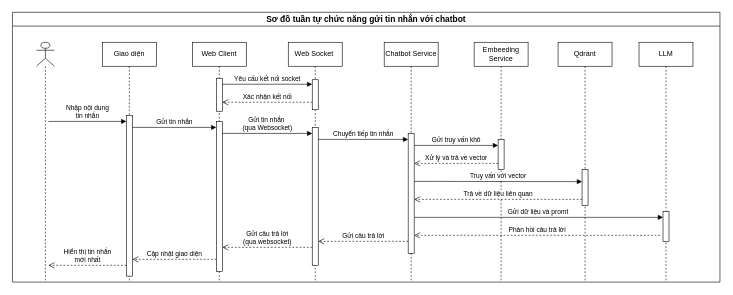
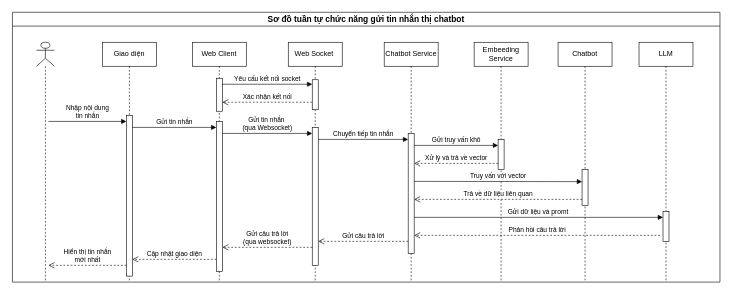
- <mxCell id="2" value="Sơ đồ tuần tự chức năng gửi tin nhắn với chatbot" style="swimlane;whiteSpace=wrap;html=1;startSize=23;fontSize=14;" parent="1" vertex="1"><mxGeometry x="20" y="20" width="1180" height="450" as="geometry" /></mxCell>
+ <mxCell id="2" value="Sơ đồ tuần tự chức năng gửi tin nhắn thị chatbot" style="swimlane;whiteSpace=wrap;html=1;startSize=23;fontSize=14;" parent="1" vertex="1"><mxGeometry x="20" y="20" width="1180" height="450" as="geometry" /></mxCell>
- <mxCell id="19" value="Qdrant" style="shape=umlLifeline;perimeter=lifelinePerimeter;whiteSpace=wrap;html=1;container=1;dropTarget=0;collapsible=0;recursiveResize=0;outlineConnect=0;portConstraint=eastwest;newEdgeStyle={&quot;curved&quot;:0,&quot;rounded&quot;:0};" parent="2" vertex="1"><mxGeometry x="910" y="50" width="90" height="400" as="geometry" /></mxCell>
+ <mxCell id="19" value="Chatbot" style="shape=umlLifeline;perimeter=lifelinePerimeter;whiteSpace=wrap;html=1;container=1;dropTarget=0;collapsible=0;recursiveResize=0;outlineConnect=0;portConstraint=eastwest;newEdgeStyle={&quot;curved&quot;:0,&quot;rounded&quot;:0};" parent="2" vertex="1"><mxGeometry x="910" y="50" width="90" height="400" as="geometry" /></mxCell>
